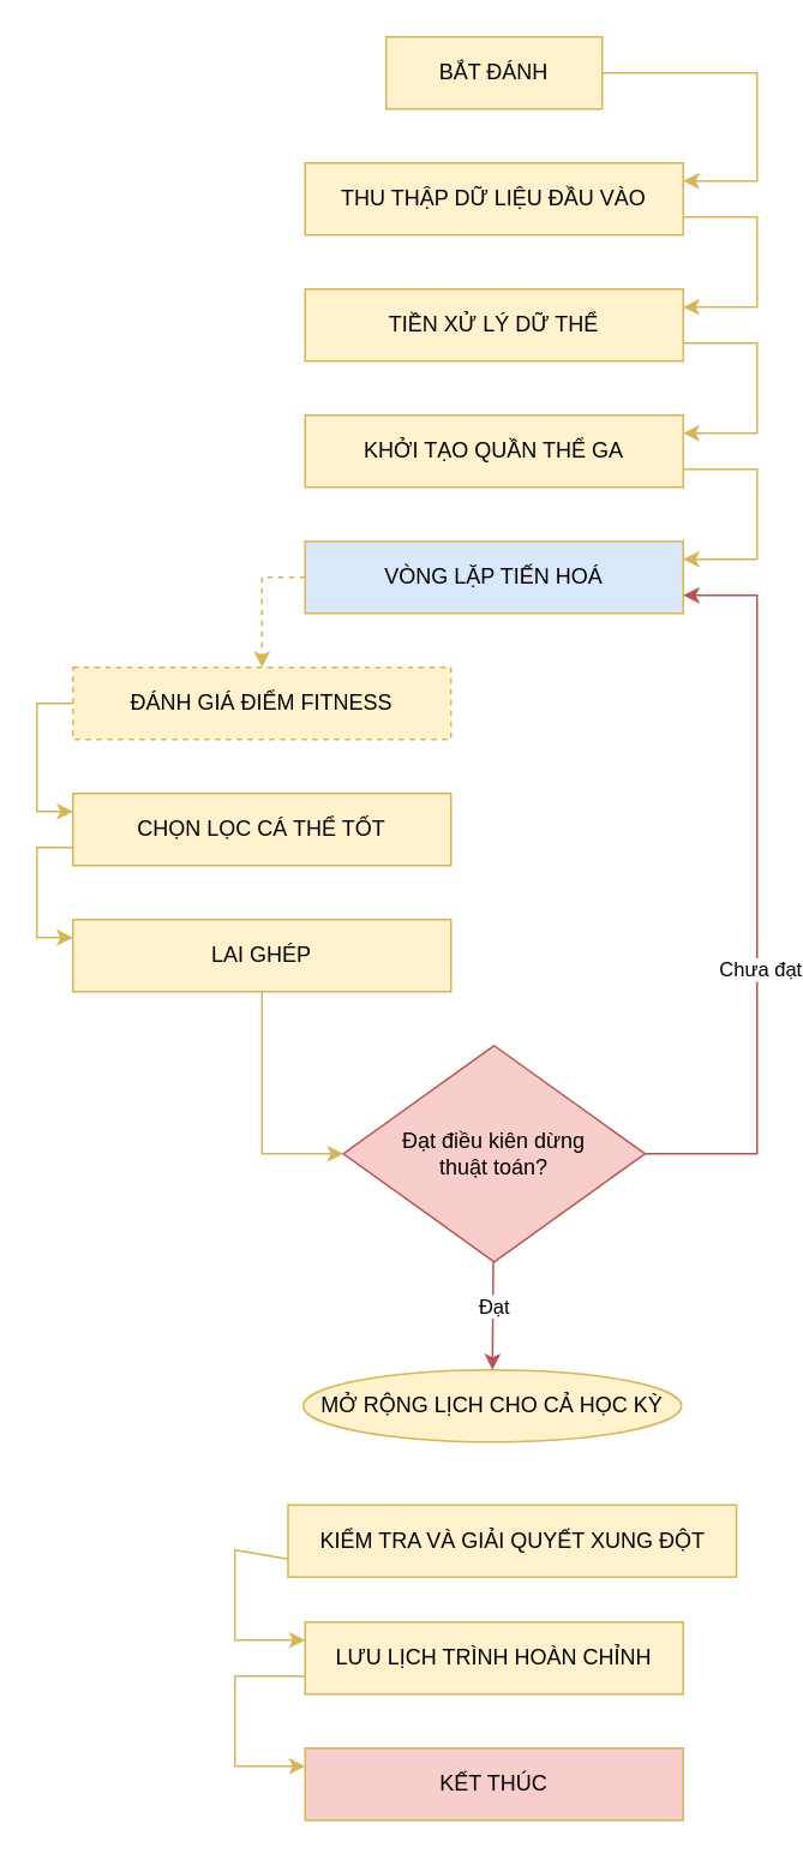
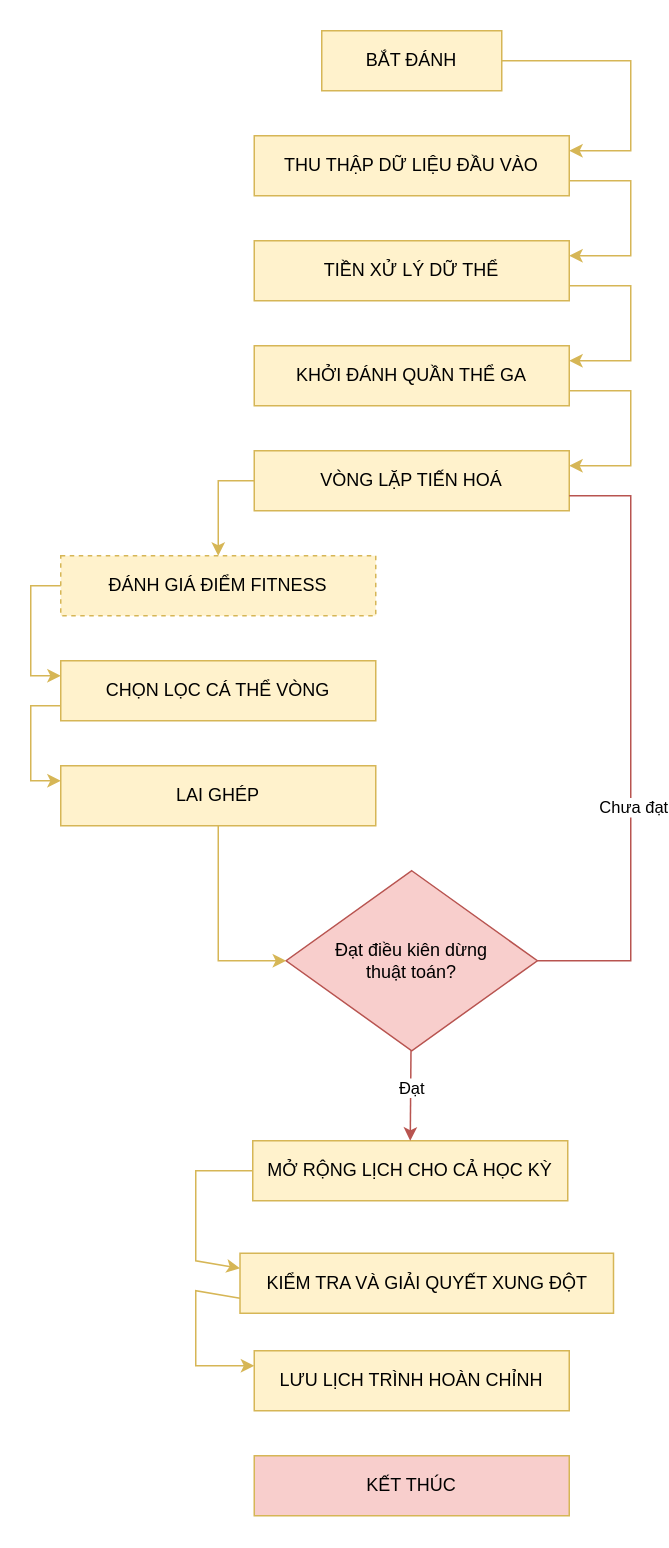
- <mxCell id="5" value="KHỞI TẠO QUẦN THỂ GA" style="rounded=0;whiteSpace=wrap;html=1;fillColor=#fff2cc;strokeColor=#d6b656;" vertex="1" parent="1"><mxGeometry x="169" y="230" width="210" height="40" as="geometry" /></mxCell>
+ <mxCell id="5" value="KHỞI ĐÁNH QUẦN THỂ GA" style="rounded=0;whiteSpace=wrap;html=1;fillColor=#fff2cc;strokeColor=#d6b656;" vertex="1" parent="1"><mxGeometry x="169" y="230" width="210" height="40" as="geometry" /></mxCell>
- <mxCell id="6" value="VÒNG LẶP TIẾN HOÁ" style="rounded=0;whiteSpace=wrap;html=1;fillColor=#dae8fc;strokeColor=#d6b656;" vertex="1" parent="1"><mxGeometry x="169" y="300" width="210" height="40" as="geometry" /></mxCell>
+ <mxCell id="6" value="VÒNG LẶP TIẾN HOÁ" style="rounded=0;whiteSpace=wrap;html=1;fillColor=#fff2cc;strokeColor=#d6b656;" vertex="1" parent="1"><mxGeometry x="169" y="300" width="210" height="40" as="geometry" /></mxCell>
- <mxCell id="12" value="" style="endArrow=classic;html=1;rounded=0;entryX=0.5;entryY=0;entryDx=0;entryDy=0;exitX=0;exitY=0.5;exitDx=0;exitDy=0;fillColor=#fff2cc;strokeColor=#d6b656;dashed=1;" edge="1" parent="1" source="6" target="11"><mxGeometry width="50" height="50" relative="1" as="geometry"><mxPoint x="220" y="270" as="sourcePoint" /><mxPoint x="270" y="220" as="targetPoint" /><Array as="points"><mxPoint x="145" y="320" /></Array></mxGeometry></mxCell>
+ <mxCell id="12" value="" style="endArrow=classic;html=1;rounded=0;entryX=0.5;entryY=0;entryDx=0;entryDy=0;exitX=0;exitY=0.5;exitDx=0;exitDy=0;fillColor=#fff2cc;strokeColor=#d6b656;" edge="1" parent="1" source="6" target="11"><mxGeometry width="50" height="50" relative="1" as="geometry"><mxPoint x="220" y="270" as="sourcePoint" /><mxPoint x="270" y="220" as="targetPoint" /><Array as="points"><mxPoint x="145" y="320" /></Array></mxGeometry></mxCell>
- <mxCell id="19" value="" style="endArrow=classic;html=1;rounded=0;entryX=1;entryY=0.75;entryDx=0;entryDy=0;exitX=1;exitY=0.5;exitDx=0;exitDy=0;fillColor=#f8cecc;strokeColor=#b85450;" edge="1" parent="1" source="17" target="6"><mxGeometry width="50" height="50" relative="1" as="geometry"><mxPoint x="40" y="530" as="sourcePoint" /><mxPoint x="90" y="480" as="targetPoint" /><Array as="points"><mxPoint x="420" y="640" /><mxPoint x="420" y="330" /></Array></mxGeometry></mxCell>
+ <mxCell id="19" value="" style="endArrow=none;html=1;rounded=0;entryX=1;entryY=0.75;entryDx=0;entryDy=0;exitX=1;exitY=0.5;exitDx=0;exitDy=0;fillColor=#f8cecc;strokeColor=#b85450;" edge="1" parent="1" source="17" target="6"><mxGeometry width="50" height="50" relative="1" as="geometry"><mxPoint x="40" y="530" as="sourcePoint" /><mxPoint x="90" y="480" as="targetPoint" /><Array as="points"><mxPoint x="420" y="640" /><mxPoint x="420" y="330" /></Array></mxGeometry></mxCell>
- <mxCell id="13" value="CHỌN LỌC CÁ THỂ TỐT" style="rounded=0;whiteSpace=wrap;html=1;fillColor=#fff2cc;strokeColor=#d6b656;" vertex="1" parent="1"><mxGeometry x="40" y="440" width="210" height="40" as="geometry" /></mxCell>
+ <mxCell id="13" value="CHỌN LỌC CÁ THỂ VÒNG" style="rounded=0;whiteSpace=wrap;html=1;fillColor=#fff2cc;strokeColor=#d6b656;" vertex="1" parent="1"><mxGeometry x="40" y="440" width="210" height="40" as="geometry" /></mxCell>
- <mxCell id="21" value="MỞ RỘNG LỊCH CHO CẢ HỌC KỲ" style="ellipse;whiteSpace=wrap;html=1;fillColor=#fff2cc;strokeColor=#d6b656;" vertex="1" parent="1"><mxGeometry x="168" y="760" width="210" height="40" as="geometry" /></mxCell>
+ <mxCell id="21" value="MỞ RỘNG LỊCH CHO CẢ HỌC KỲ" style="rounded=0;whiteSpace=wrap;html=1;fillColor=#fff2cc;strokeColor=#d6b656;" vertex="1" parent="1"><mxGeometry x="168" y="760" width="210" height="40" as="geometry" /></mxCell>
+ <mxCell id="27" value="" style="endArrow=classic;html=1;rounded=0;exitX=0;exitY=0.5;exitDx=0;exitDy=0;entryX=0;entryY=0.25;entryDx=0;entryDy=0;fillColor=#fff2cc;strokeColor=#d6b656;" edge="1" parent="1" source="21" target="22"><mxGeometry width="50" height="50" relative="1" as="geometry"><mxPoint x="40" y="760" as="sourcePoint" /><mxPoint x="90" y="710" as="targetPoint" /><Array as="points"><mxPoint x="130" y="780" /><mxPoint x="130" y="840" /></Array></mxGeometry></mxCell>
- <mxCell id="29" value="" style="endArrow=classic;html=1;rounded=0;exitX=0;exitY=0.75;exitDx=0;exitDy=0;entryX=0;entryY=0.25;entryDx=0;entryDy=0;fillColor=#fff2cc;strokeColor=#d6b656;" edge="1" parent="1" source="23" target="24"><mxGeometry width="50" height="50" relative="1" as="geometry"><mxPoint x="168" y="930" as="sourcePoint" /><mxPoint x="150" y="990" as="targetPoint" /><Array as="points"><mxPoint x="130" y="930" /><mxPoint x="130" y="980" /></Array></mxGeometry></mxCell>
